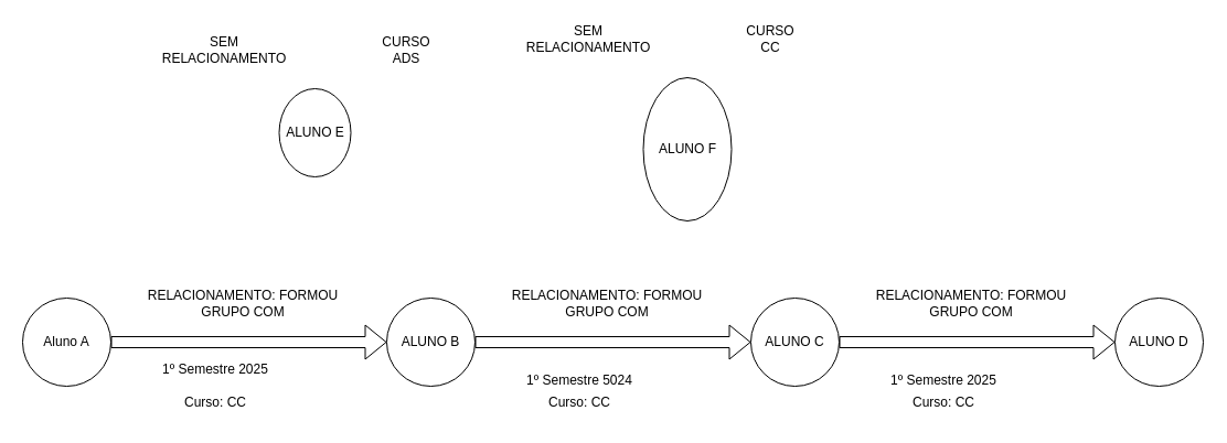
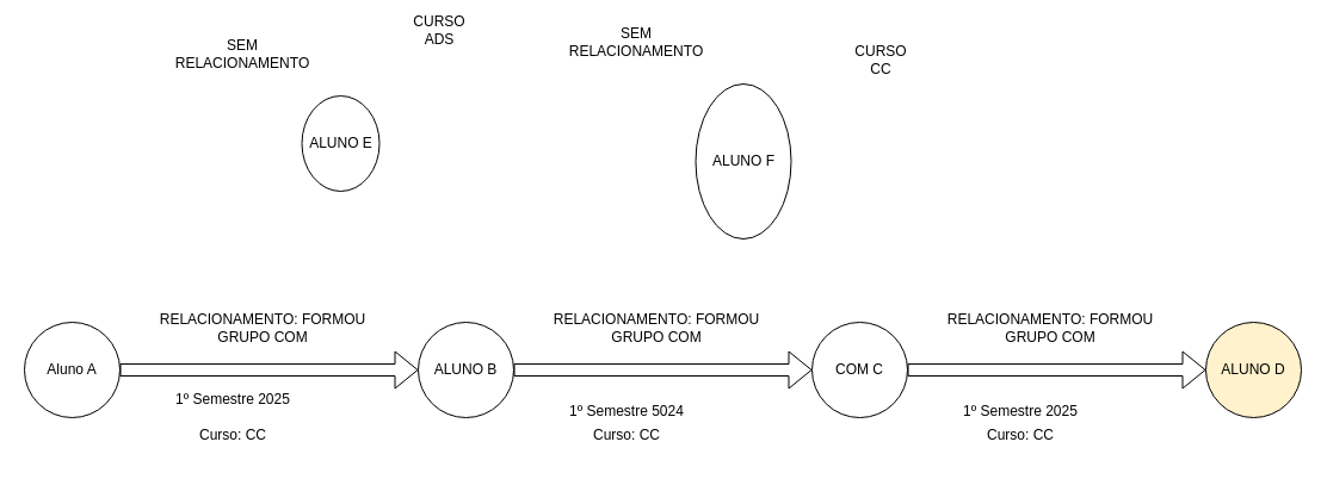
- <mxCell id="18" value="CURSO CC" style="text;html=1;align=center;verticalAlign=middle;whiteSpace=wrap;rounded=0;" vertex="1" parent="1"><mxGeometry x="667.5" y="20" width="60" height="30" as="geometry" /></mxCell>
+ <mxCell id="18" value="CURSO CC" style="text;html=1;align=center;verticalAlign=middle;whiteSpace=wrap;rounded=0;" vertex="1" parent="1"><mxGeometry x="707.5" y="35" width="60" height="30" as="geometry" /></mxCell>
- <mxCell id="15" value="CURSO ADS" style="text;html=1;align=center;verticalAlign=middle;whiteSpace=wrap;rounded=0;" vertex="1" parent="1"><mxGeometry x="337.5" y="30" width="60" height="30" as="geometry" /></mxCell>
+ <mxCell id="15" value="CURSO ADS" style="text;html=1;align=center;verticalAlign=middle;whiteSpace=wrap;rounded=0;" vertex="1" parent="1"><mxGeometry x="337.5" y="10" width="60" height="30" as="geometry" /></mxCell>
- <mxCell id="8" value="ALUNO C" style="ellipse;whiteSpace=wrap;html=1;aspect=fixed;" vertex="1" parent="1"><mxGeometry x="680" y="270" width="80" height="80" as="geometry" /></mxCell>
+ <mxCell id="8" value="COM C" style="ellipse;whiteSpace=wrap;html=1;aspect=fixed;" vertex="1" parent="1"><mxGeometry x="680" y="270" width="80" height="80" as="geometry" /></mxCell>
- <mxCell id="19" value="ALUNO D" style="ellipse;whiteSpace=wrap;html=1;aspect=fixed;" vertex="1" parent="1"><mxGeometry x="1010" y="270" width="80" height="80" as="geometry" /></mxCell>
+ <mxCell id="19" value="ALUNO D" style="ellipse;whiteSpace=wrap;html=1;aspect=fixed;fillColor=#fff2cc;" vertex="1" parent="1"><mxGeometry x="1010" y="270" width="80" height="80" as="geometry" /></mxCell>
